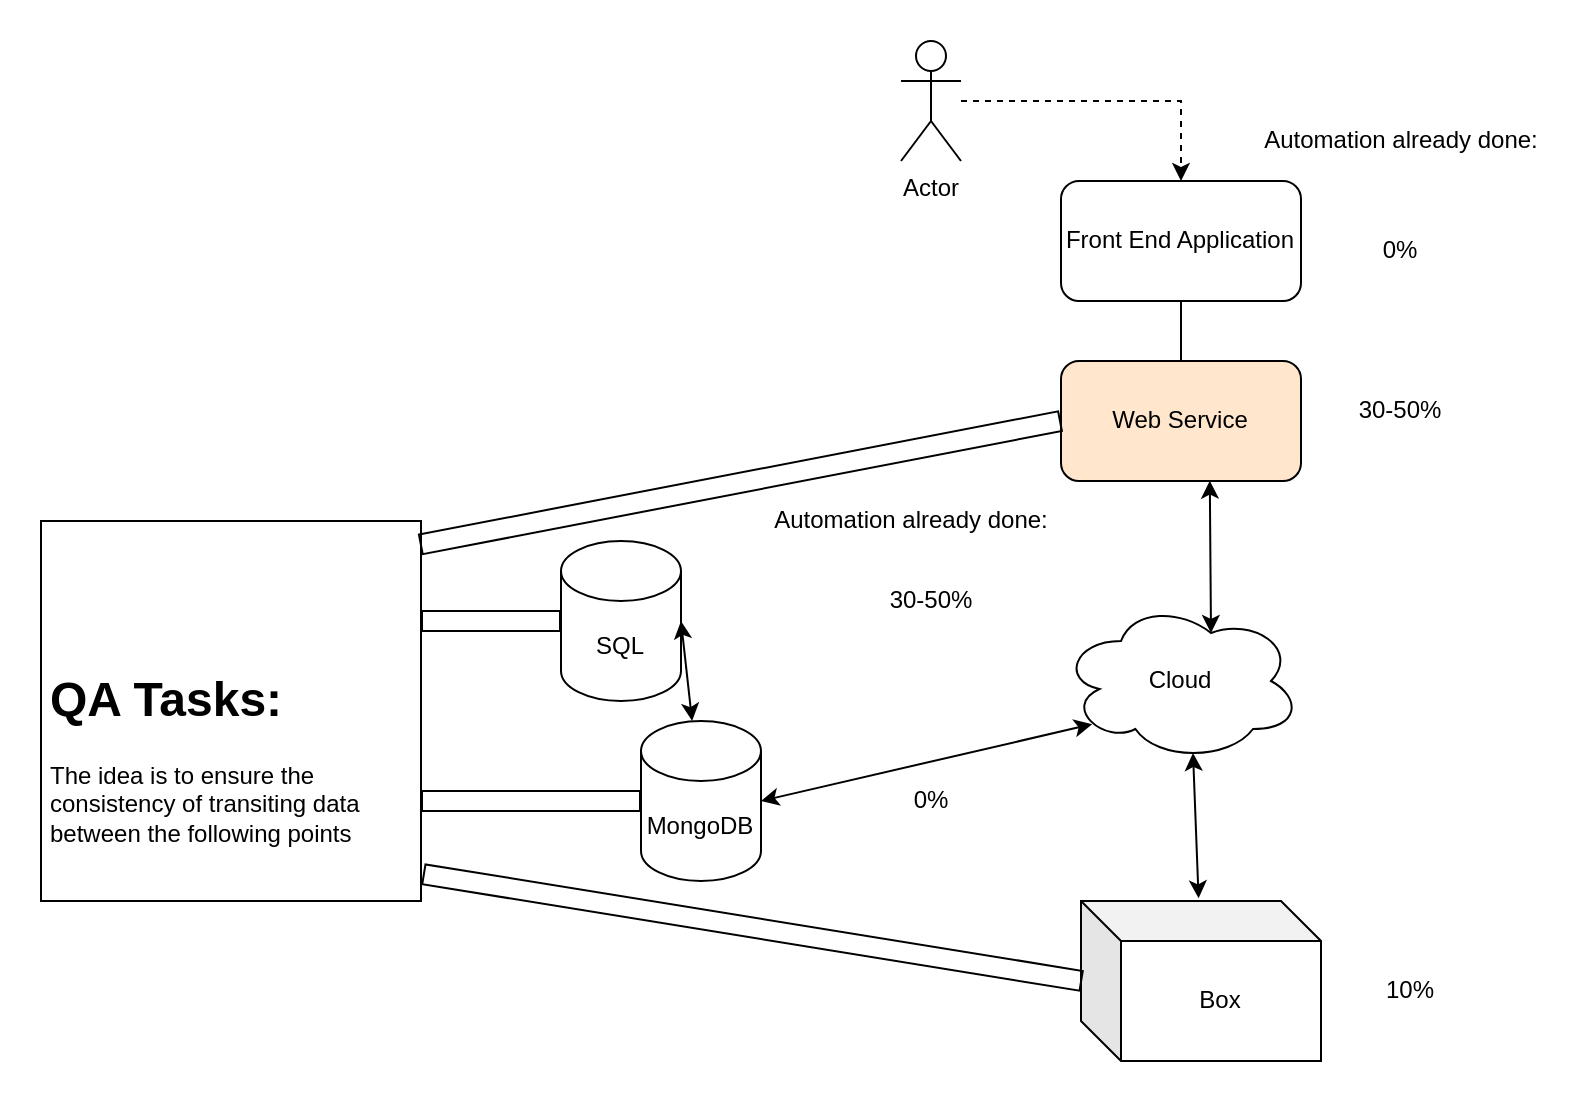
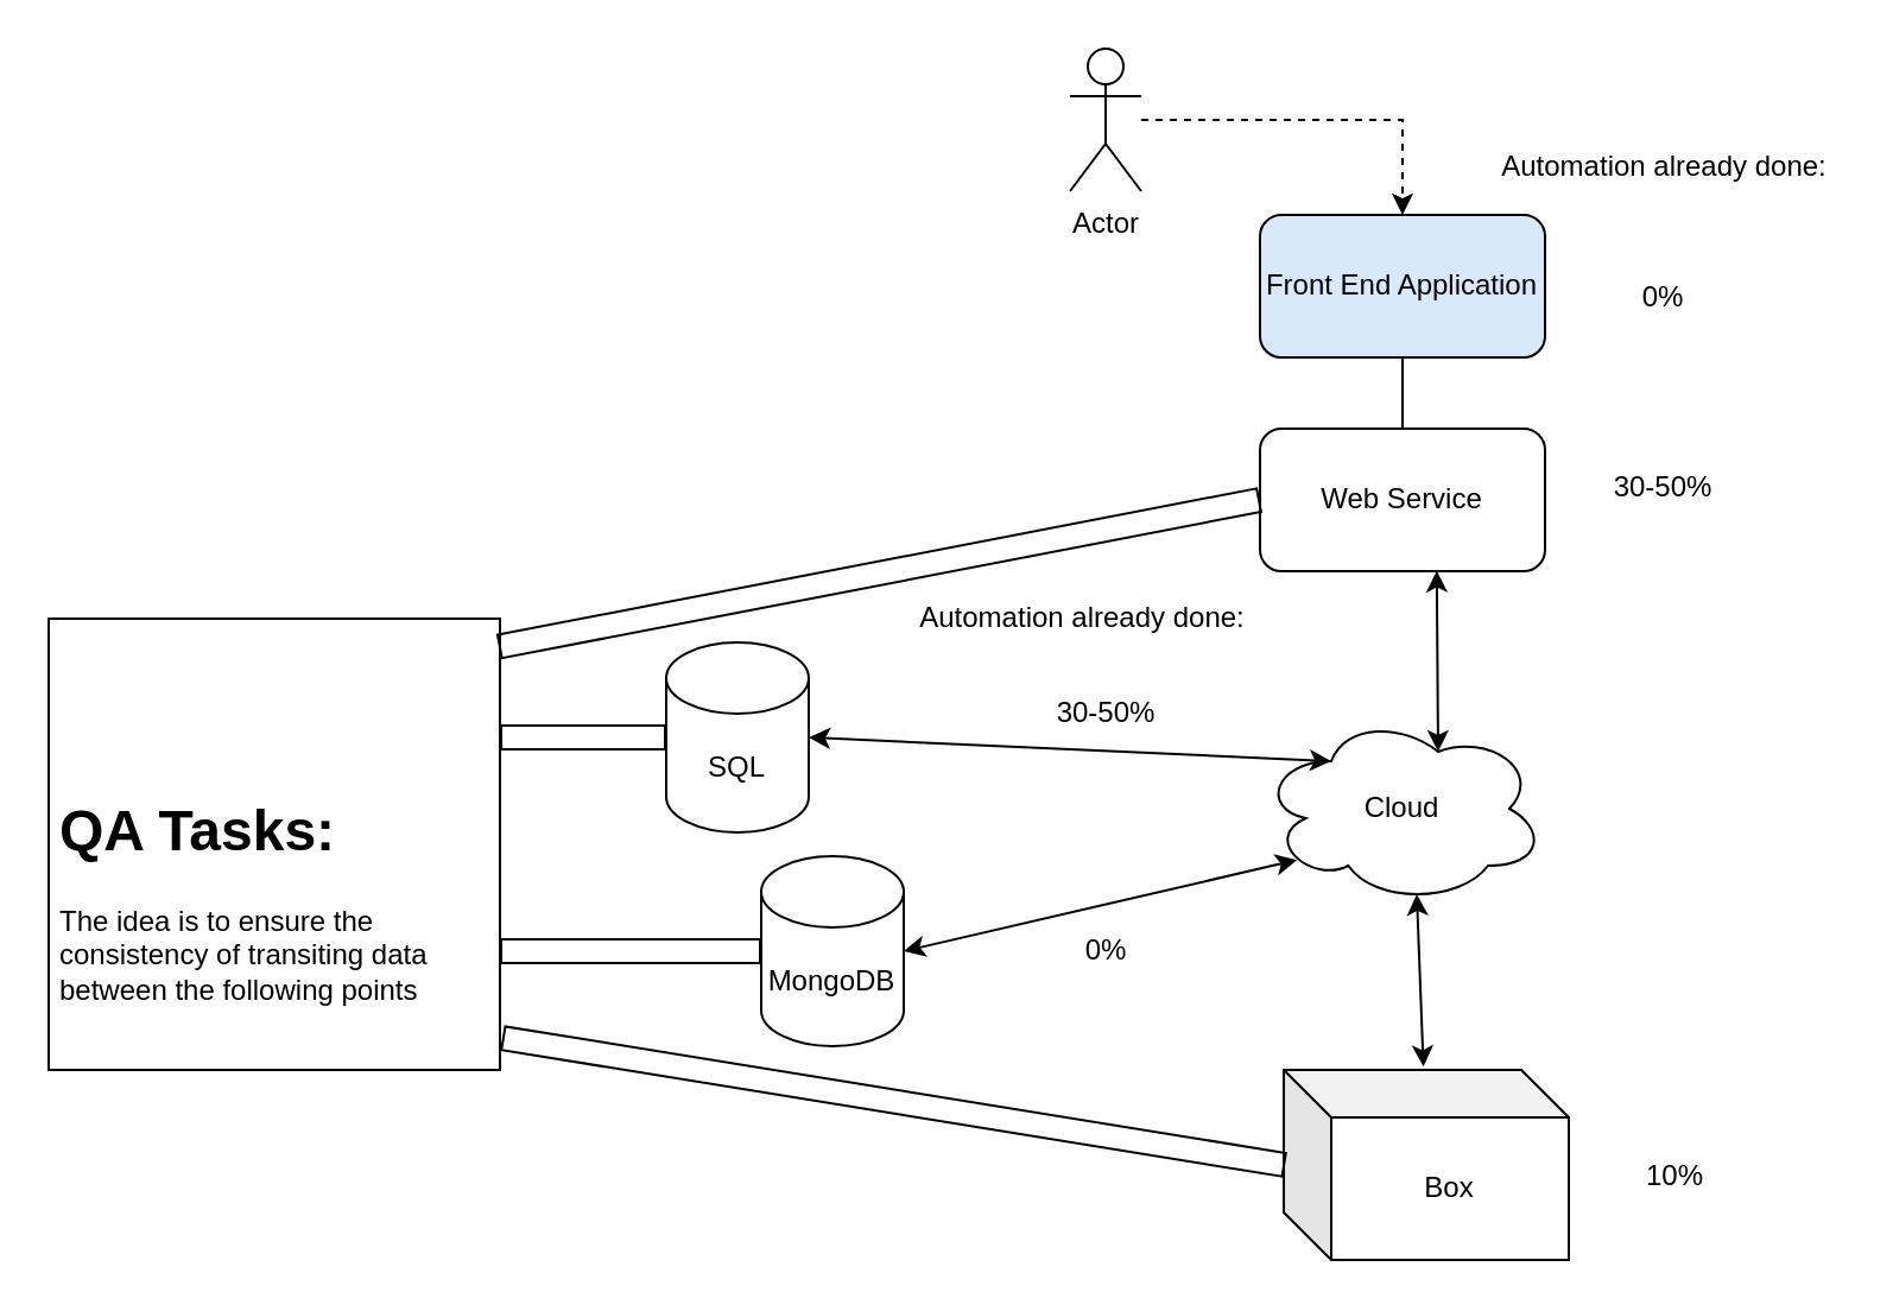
- <mxCell id="2" value="Front End Application" style="rounded=1;whiteSpace=wrap;html=1;" parent="1" vertex="1"><mxGeometry x="530" y="90" width="120" height="60" as="geometry" /></mxCell>
+ <mxCell id="2" value="Front End Application" style="rounded=1;whiteSpace=wrap;html=1;fillColor=#dae8fc;" parent="1" vertex="1"><mxGeometry x="530" y="90" width="120" height="60" as="geometry" /></mxCell>
- <mxCell id="3" value="Web Service" style="rounded=1;whiteSpace=wrap;html=1;fillColor=#ffe6cc;" parent="1" vertex="1"><mxGeometry x="530" y="180" width="120" height="60" as="geometry" /></mxCell>
+ <mxCell id="3" value="Web Service" style="rounded=1;whiteSpace=wrap;html=1;" parent="1" vertex="1"><mxGeometry x="530" y="180" width="120" height="60" as="geometry" /></mxCell>
- <mxCell id="13" value="" style="endArrow=classic;html=1;rounded=0;exitX=1;exitY=0.5;exitDx=0;exitDy=0;exitPerimeter=0;startArrow=classic;startFill=1;endFill=1;" parent="1" source="7" target="8" edge="1"><mxGeometry width="50" height="50" relative="1" as="geometry"><mxPoint x="540" y="390" as="sourcePoint" /><mxPoint x="590" y="340" as="targetPoint" /></mxGeometry></mxCell>
+ <mxCell id="13" value="" style="endArrow=classic;html=1;rounded=0;exitX=1;exitY=0.5;exitDx=0;exitDy=0;exitPerimeter=0;entryX=0.25;entryY=0.25;entryDx=0;entryDy=0;entryPerimeter=0;startArrow=classic;startFill=1;endFill=1;" parent="1" source="7" target="6" edge="1"><mxGeometry width="50" height="50" relative="1" as="geometry"><mxPoint x="540" y="390" as="sourcePoint" /><mxPoint x="590" y="340" as="targetPoint" /></mxGeometry></mxCell>
